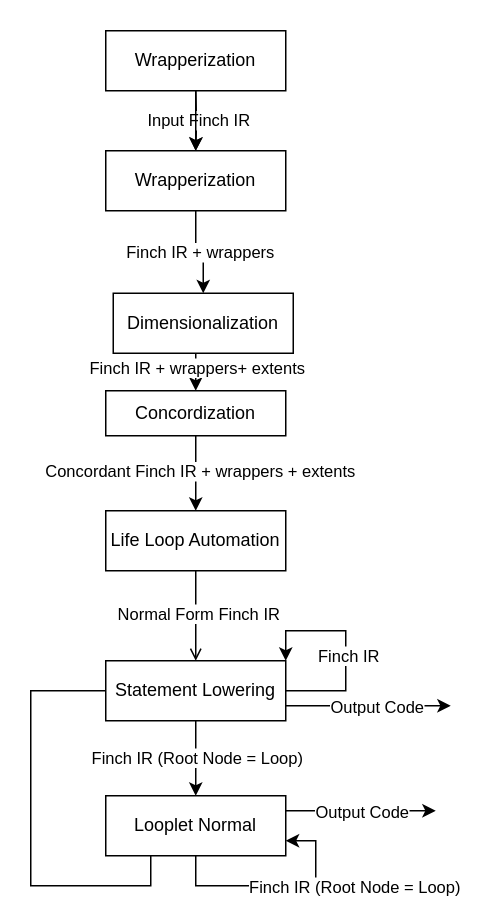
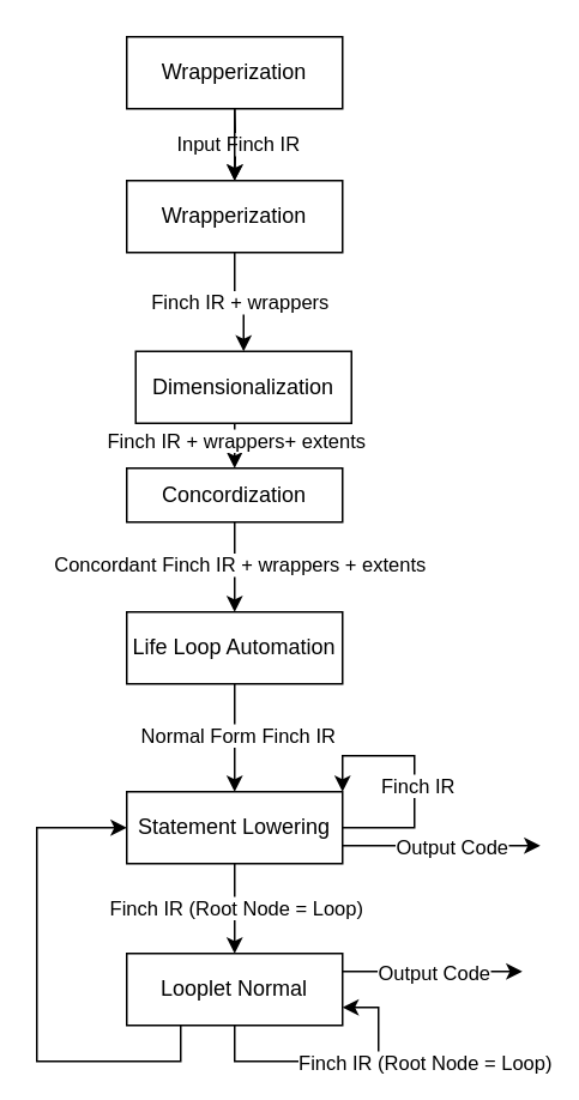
- <mxCell id="10" style="edgeStyle=orthogonalEdgeStyle;rounded=0;orthogonalLoop=1;jettySize=auto;html=1;exitX=0.5;exitY=1;exitDx=0;exitDy=0;entryX=0.5;entryY=0;entryDx=0;entryDy=0;endArrow=open;" edge="1" parent="1" source="12" target="17"><mxGeometry relative="1" as="geometry" /></mxCell>
+ <mxCell id="10" style="edgeStyle=orthogonalEdgeStyle;rounded=0;orthogonalLoop=1;jettySize=auto;html=1;exitX=0.5;exitY=1;exitDx=0;exitDy=0;entryX=0.5;entryY=0;entryDx=0;entryDy=0;" edge="1" parent="1" source="12" target="17"><mxGeometry relative="1" as="geometry" /></mxCell>
- <mxCell id="18" style="edgeStyle=orthogonalEdgeStyle;rounded=0;orthogonalLoop=1;jettySize=auto;html=1;exitX=0.25;exitY=1;exitDx=0;exitDy=0;entryX=0;entryY=0.5;entryDx=0;entryDy=0;endArrow=none;" edge="1" parent="1" source="21" target="17"><mxGeometry relative="1" as="geometry"><Array as="points"><mxPoint x="100" y="590" /><mxPoint x="20" y="590" /><mxPoint x="20" y="460" /></Array></mxGeometry></mxCell>
+ <mxCell id="18" style="edgeStyle=orthogonalEdgeStyle;rounded=0;orthogonalLoop=1;jettySize=auto;html=1;exitX=0.25;exitY=1;exitDx=0;exitDy=0;entryX=0;entryY=0.5;entryDx=0;entryDy=0;" edge="1" parent="1" source="21" target="17"><mxGeometry relative="1" as="geometry"><Array as="points"><mxPoint x="100" y="590" /><mxPoint x="20" y="590" /><mxPoint x="20" y="460" /></Array></mxGeometry></mxCell>
